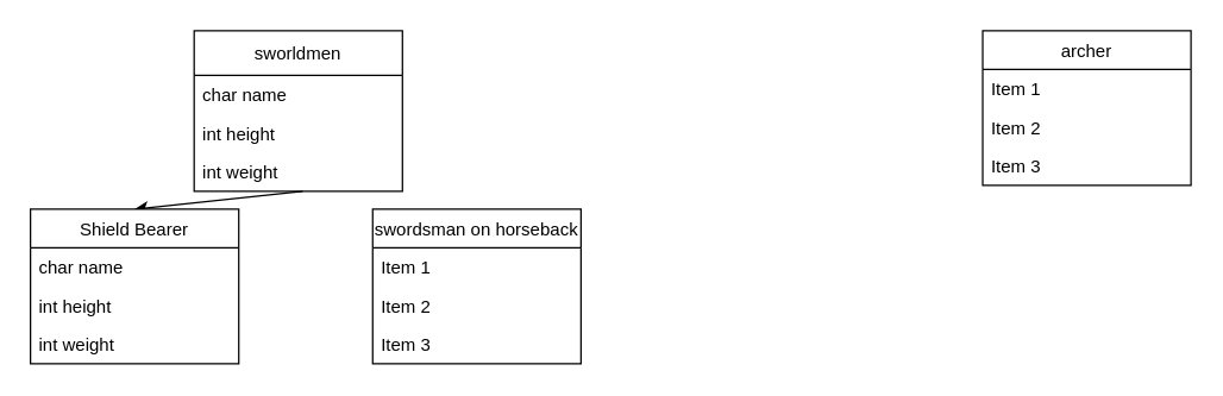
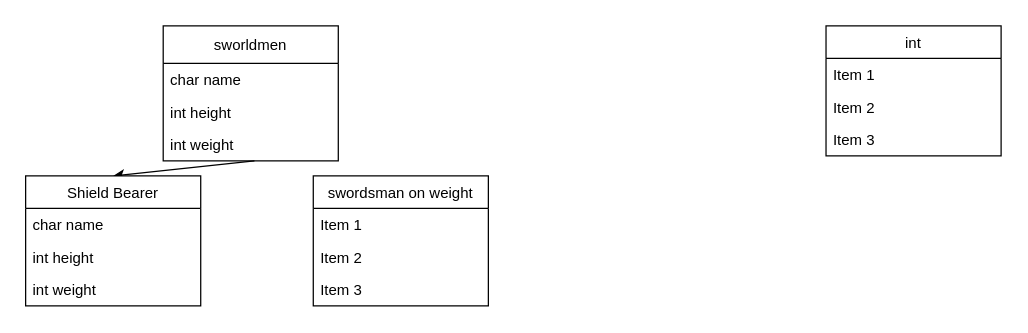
- <mxCell id="6" value="archer" style="swimlane;fontStyle=0;childLayout=stackLayout;horizontal=1;startSize=26;horizontalStack=0;resizeParent=1;resizeParentMax=0;resizeLast=0;collapsible=1;marginBottom=0;" vertex="1" parent="1"><mxGeometry x="660" width="140" height="104" as="geometry" y="20" /></mxCell>
+ <mxCell id="6" value="int" style="swimlane;fontStyle=0;childLayout=stackLayout;horizontal=1;startSize=26;horizontalStack=0;resizeParent=1;resizeParentMax=0;resizeLast=0;collapsible=1;marginBottom=0;" vertex="1" parent="1"><mxGeometry x="660" width="140" height="104" as="geometry" y="20" /></mxCell>
- <mxCell id="15" value="swordsman on horseback" style="swimlane;fontStyle=0;childLayout=stackLayout;horizontal=1;startSize=26;horizontalStack=0;resizeParent=1;resizeParentMax=0;resizeLast=0;collapsible=1;marginBottom=0;" vertex="1" parent="1"><mxGeometry x="250" y="140" width="140" height="104" as="geometry" /></mxCell>
+ <mxCell id="15" value="swordsman on weight" style="swimlane;fontStyle=0;childLayout=stackLayout;horizontal=1;startSize=26;horizontalStack=0;resizeParent=1;resizeParentMax=0;resizeLast=0;collapsible=1;marginBottom=0;" vertex="1" parent="1"><mxGeometry x="250" y="140" width="140" height="104" as="geometry" /></mxCell>
